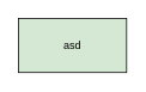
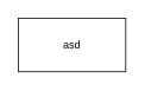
- <mxCell id="2" value="asd" style="rounded=0;whiteSpace=wrap;html=1;fillColor=#d5e8d4;" vertex="1" parent="1"><mxGeometry x="20" y="20" width="120" height="60" as="geometry" /></mxCell>
+ <mxCell id="2" value="asd" style="rounded=0;whiteSpace=wrap;html=1;" vertex="1" parent="1"><mxGeometry x="20" y="20" width="120" height="60" as="geometry" /></mxCell>
